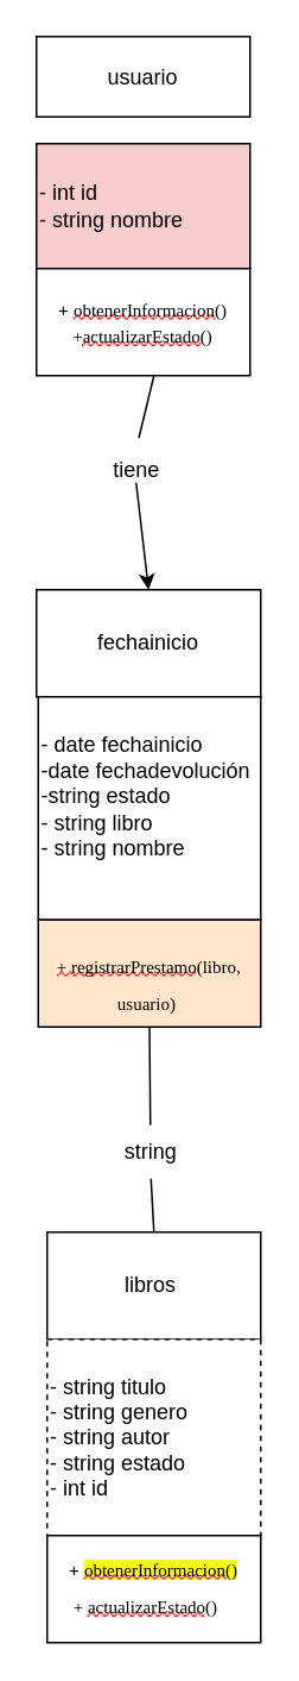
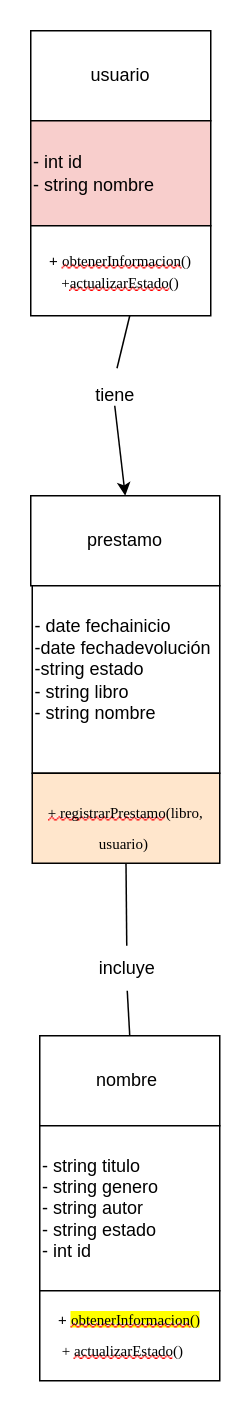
- <mxCell id="2" value="usuario" style="rounded=0;whiteSpace=wrap;html=1;" parent="1" vertex="1"><mxGeometry x="20" y="20" width="120" height="45" as="geometry" /></mxCell>
+ <mxCell id="2" value="usuario" style="rounded=0;whiteSpace=wrap;html=1;" parent="1" vertex="1"><mxGeometry x="20" y="20" width="120" height="60" as="geometry" /></mxCell>
- <mxCell id="6" value="fechainicio" style="rounded=0;whiteSpace=wrap;html=1;" parent="1" vertex="1"><mxGeometry x="20" y="330" width="126" height="60" as="geometry" /></mxCell>
+ <mxCell id="6" value="prestamo" style="rounded=0;whiteSpace=wrap;html=1;" parent="1" vertex="1"><mxGeometry x="20" y="330" width="126" height="60" as="geometry" /></mxCell>
- <mxCell id="12" value="string" style="text;html=1;align=center;verticalAlign=middle;resizable=0;points=[];autosize=1;strokeColor=none;fillColor=none;" parent="1" vertex="1"><mxGeometry x="53.5" y="630" width="60" height="30" as="geometry" /></mxCell>
+ <mxCell id="12" value="incluye" style="text;html=1;align=center;verticalAlign=middle;resizable=0;points=[];autosize=1;strokeColor=none;fillColor=none;" parent="1" vertex="1"><mxGeometry x="53.5" y="630" width="60" height="30" as="geometry" /></mxCell>
- <mxCell id="13" value="libros&amp;nbsp;" style="rounded=0;whiteSpace=wrap;html=1;" parent="1" vertex="1"><mxGeometry x="26" y="690" width="120" height="60" as="geometry" /></mxCell>
+ <mxCell id="13" value="nombre&amp;nbsp;" style="rounded=0;whiteSpace=wrap;html=1;" parent="1" vertex="1"><mxGeometry x="26" y="690" width="120" height="60" as="geometry" /></mxCell>
- <mxCell id="15" value="- string titulo&lt;div&gt;- string genero&lt;/div&gt;&lt;div&gt;- string autor&lt;/div&gt;&lt;div&gt;- string estado&lt;/div&gt;&lt;div&gt;- int id&lt;/div&gt;" style="rounded=0;whiteSpace=wrap;html=1;align=left;dashed=1;" parent="1" vertex="1"><mxGeometry x="26" y="750" width="120" height="110" as="geometry" /></mxCell>
+ <mxCell id="15" value="- string titulo&lt;div&gt;- string genero&lt;/div&gt;&lt;div&gt;- string autor&lt;/div&gt;&lt;div&gt;- string estado&lt;/div&gt;&lt;div&gt;- int id&lt;/div&gt;" style="rounded=0;whiteSpace=wrap;html=1;align=left;" parent="1" vertex="1"><mxGeometry x="26" y="750" width="120" height="110" as="geometry" /></mxCell>
